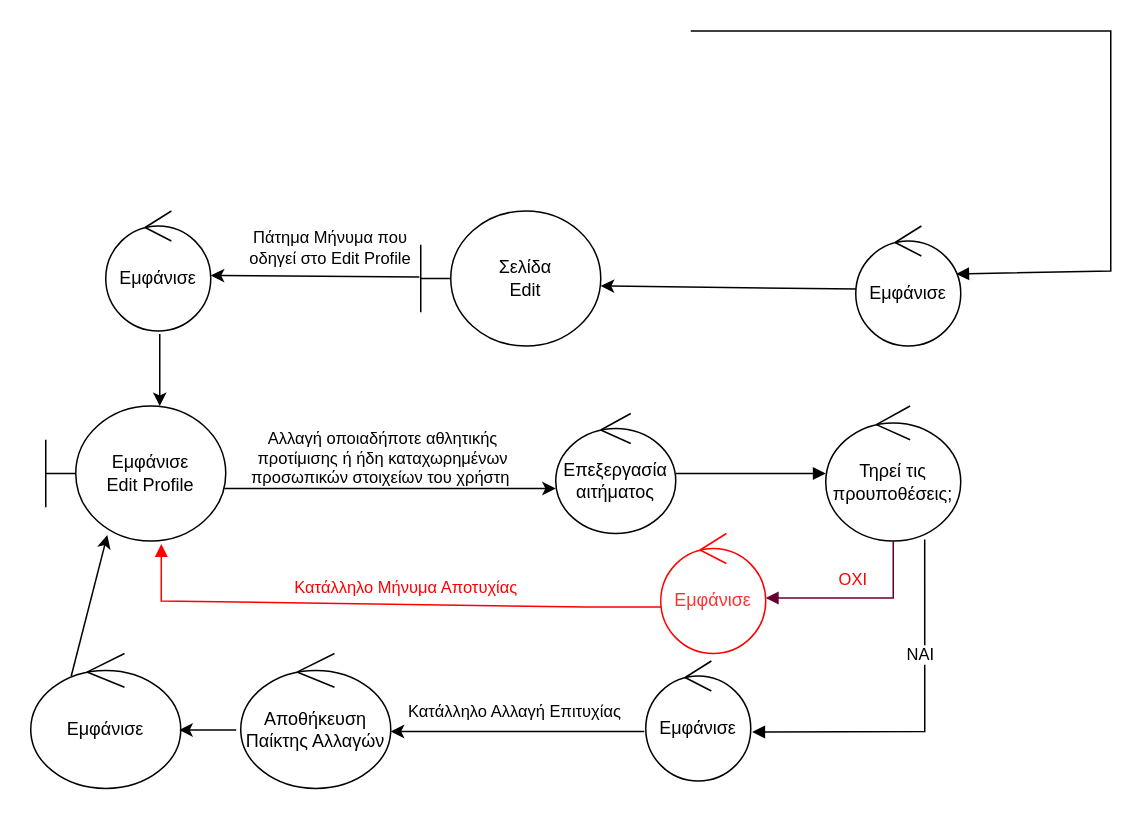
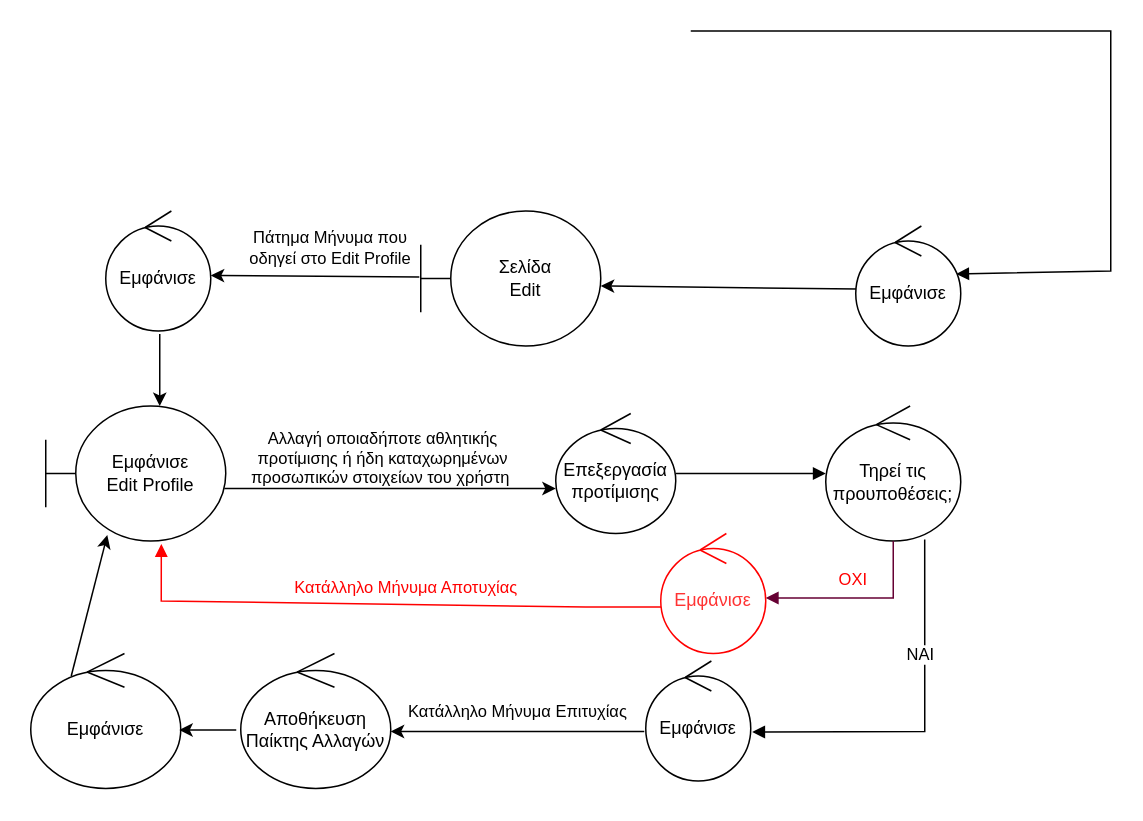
- <mxCell id="14" value="Επεξεργασία αιτήματος&lt;br&gt;" style="ellipse;shape=umlControl;whiteSpace=wrap;html=1;" parent="1" vertex="1"><mxGeometry x="370" y="275" width="80" height="80" as="geometry" /></mxCell>
+ <mxCell id="14" value="Επεξεργασία προτίμισης&lt;br&gt;" style="ellipse;shape=umlControl;whiteSpace=wrap;html=1;" parent="1" vertex="1"><mxGeometry x="370" y="275" width="80" height="80" as="geometry" /></mxCell>
- <mxCell id="22" value="&lt;font style=&quot;font-size: 11px&quot;&gt;Κατάλληλο Αλλαγή Επιτυχίας&lt;/font&gt;" style="text;whiteSpace=wrap;html=1;fontSize=12;fontFamily=Helvetica;fontColor=default;" parent="1" vertex="1"><mxGeometry x="270" y="460" width="170" height="20" as="geometry" /></mxCell>
+ <mxCell id="22" value="&lt;font style=&quot;font-size: 11px&quot;&gt;Κατάλληλο Μήνυμα Επιτυχίας&lt;/font&gt;" style="text;whiteSpace=wrap;html=1;fontSize=12;fontFamily=Helvetica;fontColor=default;" parent="1" vertex="1"><mxGeometry x="270" y="460" width="170" height="20" as="geometry" /></mxCell>
